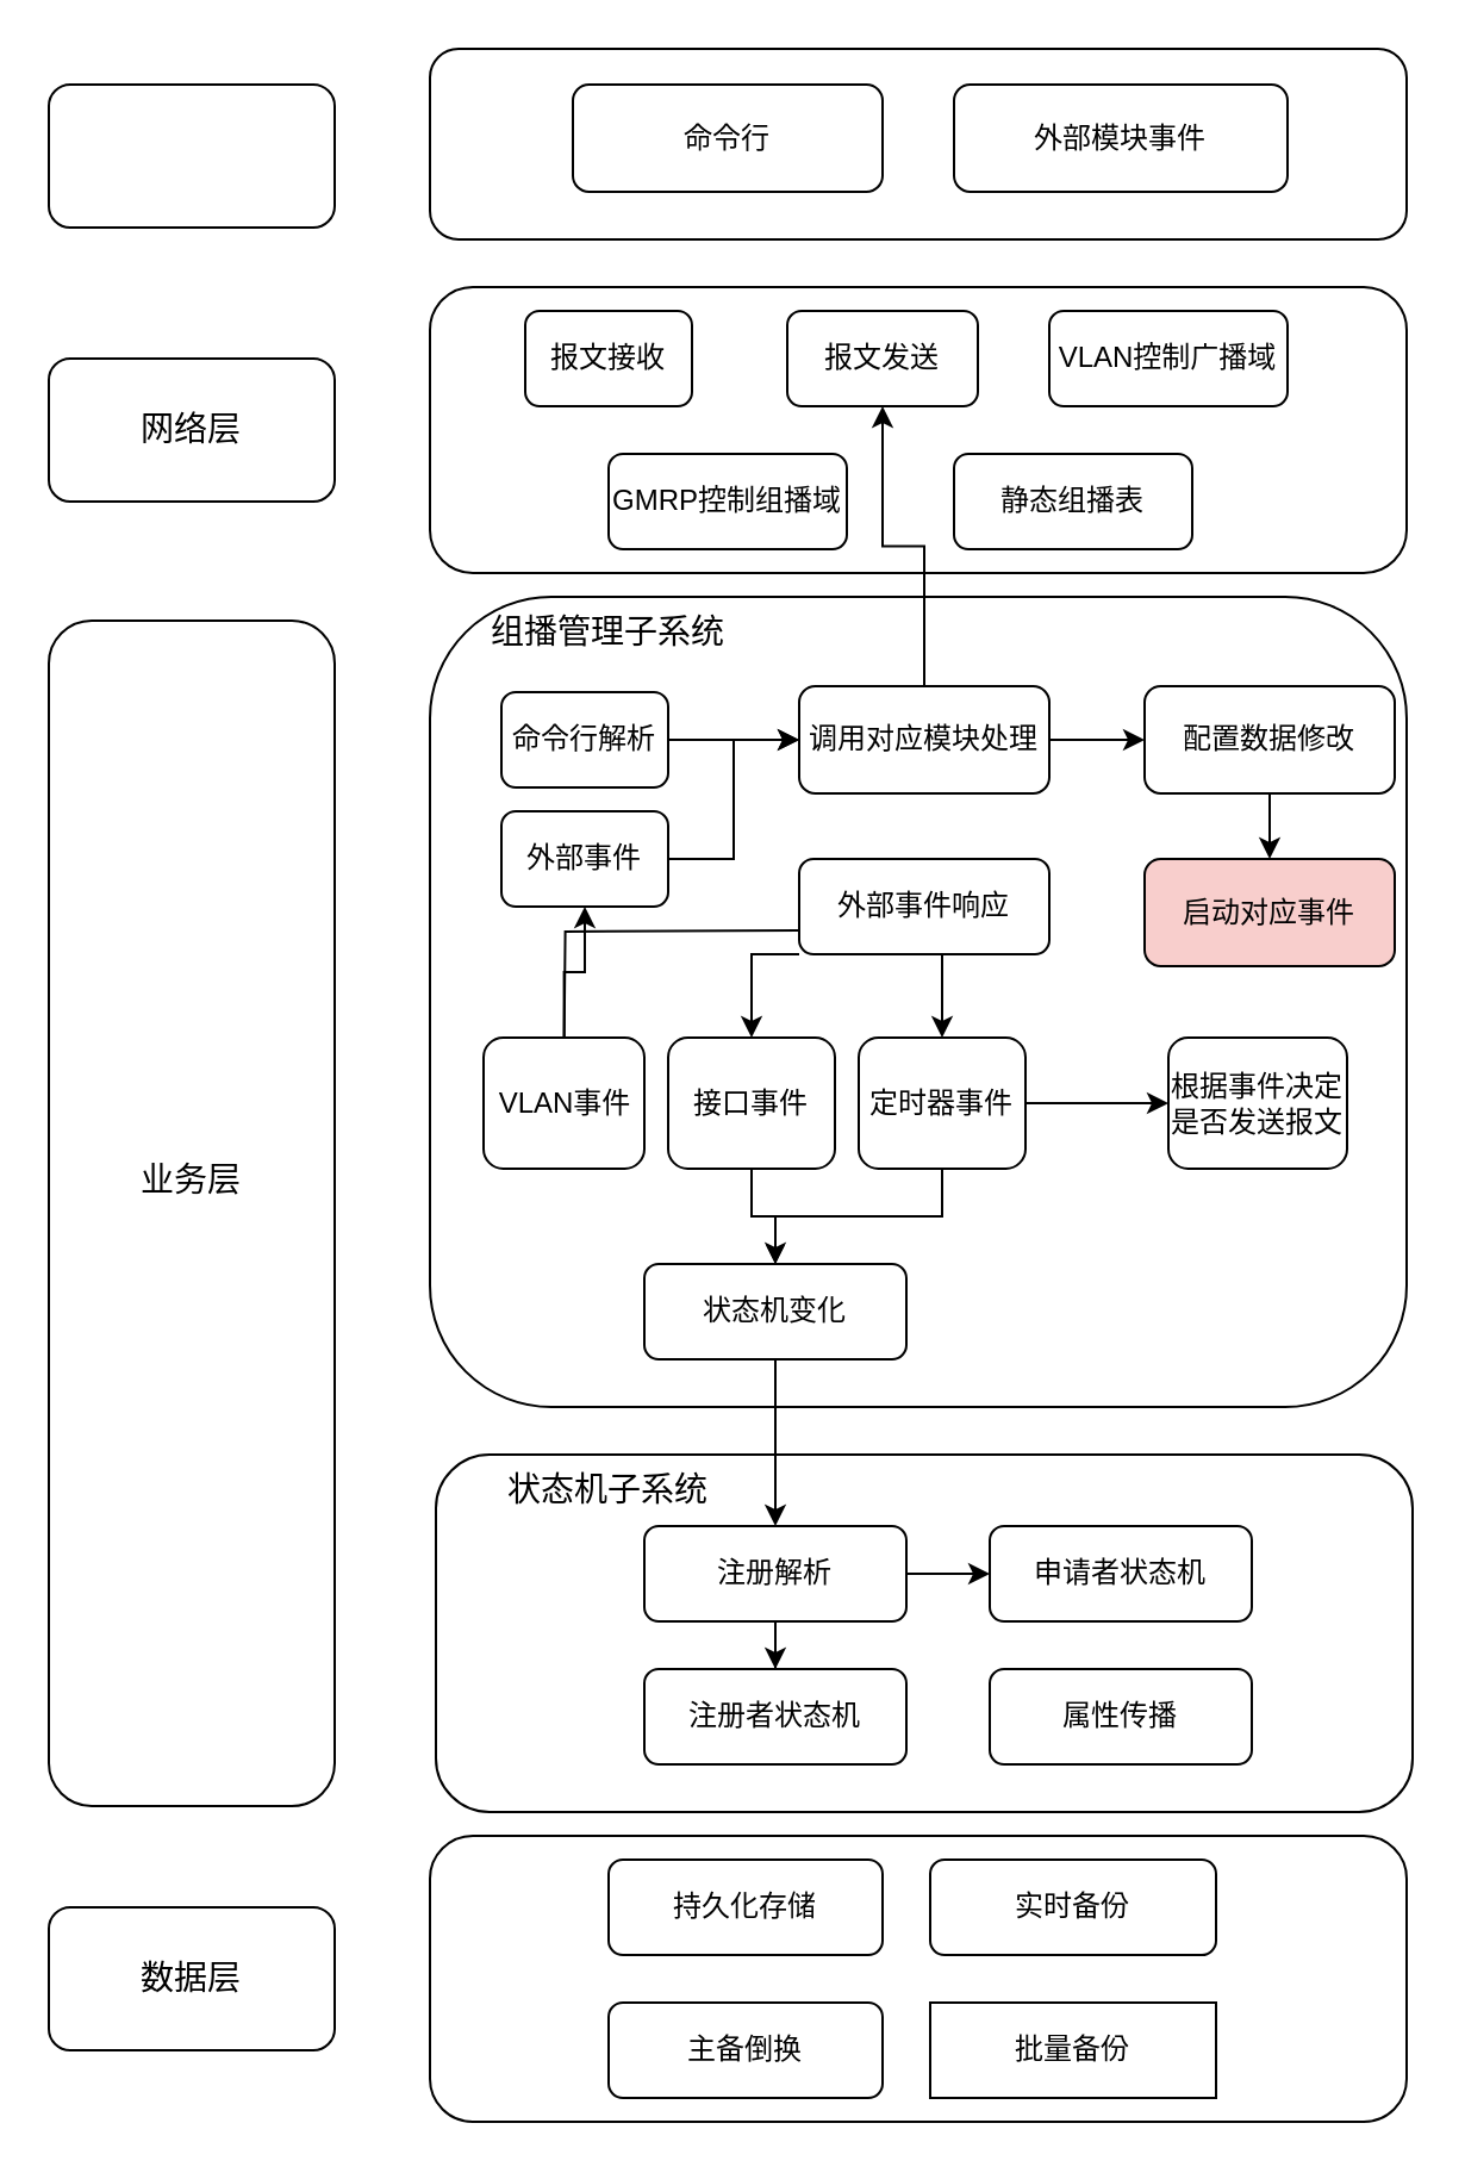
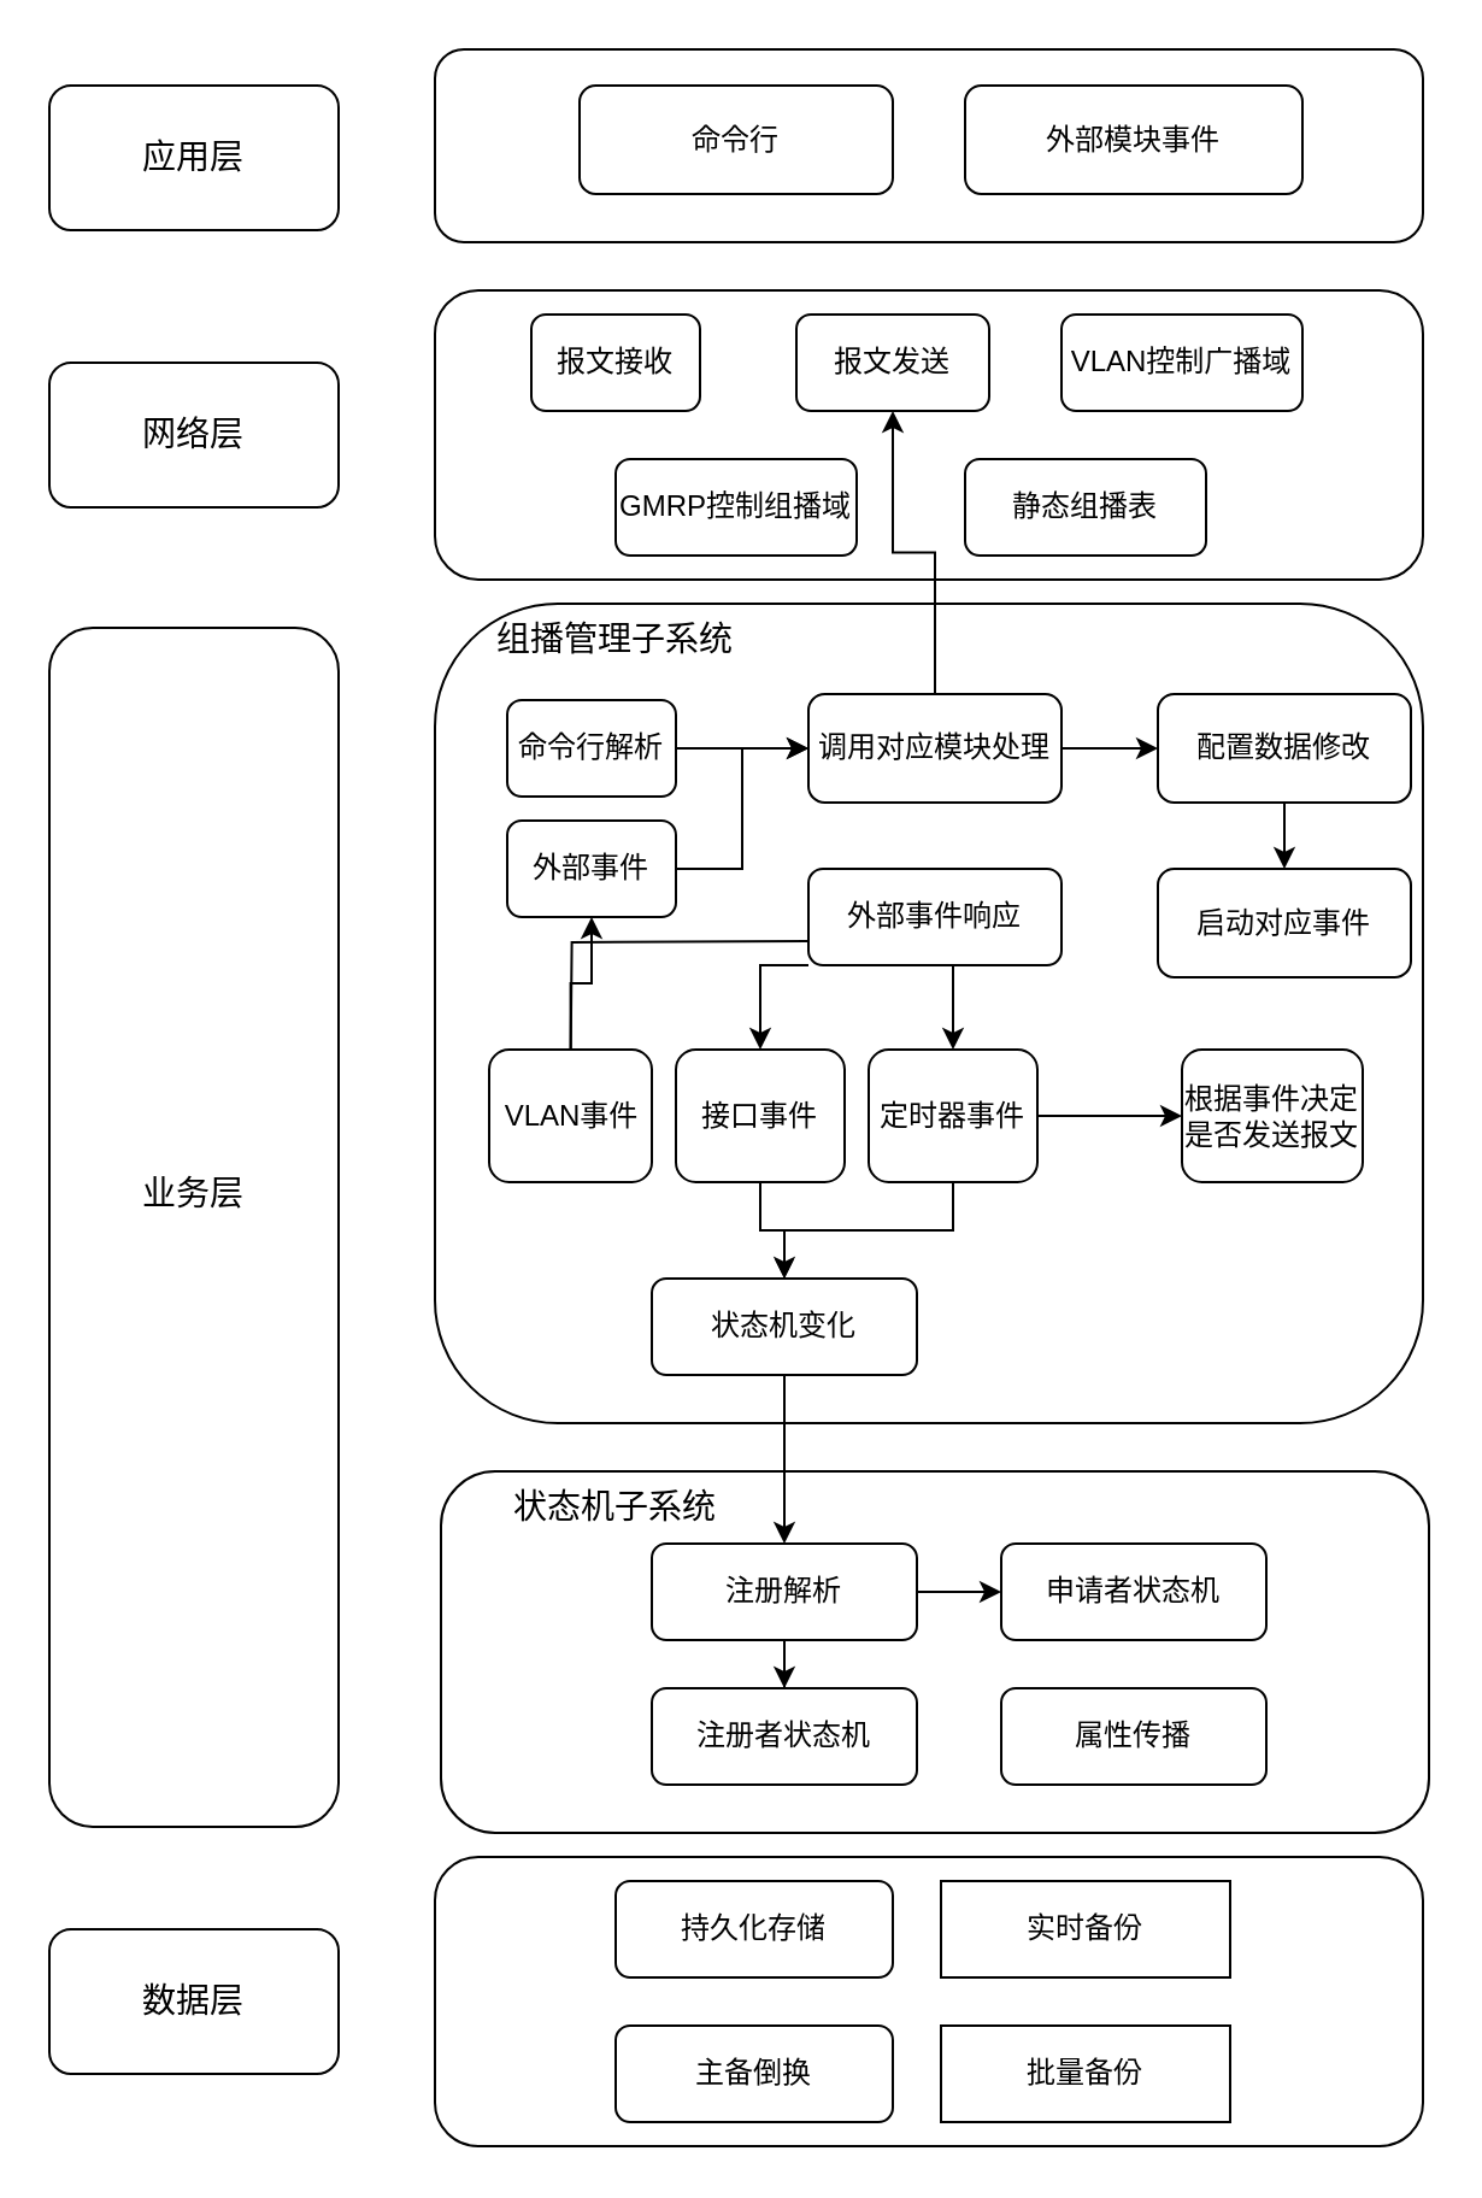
+ <mxCell id="4" value="&lt;font style=&quot;font-size: 14px;&quot;&gt;应用层&lt;/font&gt;" style="text;html=1;strokeColor=none;fillColor=none;align=center;verticalAlign=middle;whiteSpace=wrap;rounded=0;" vertex="1" parent="1"><mxGeometry x="50" y="50" width="60" height="30" as="geometry" /></mxCell>
- <mxCell id="40" value="启动对应事件" style="whiteSpace=wrap;html=1;rounded=1;fillColor=#f8cecc;" vertex="1" parent="1"><mxGeometry x="480" y="360" width="105" height="45" as="geometry" /></mxCell>
+ <mxCell id="40" value="启动对应事件" style="whiteSpace=wrap;html=1;rounded=1;" vertex="1" parent="1"><mxGeometry x="480" y="360" width="105" height="45" as="geometry" /></mxCell>
- <mxCell id="55" value="实时备份" style="rounded=1;whiteSpace=wrap;html=1;" vertex="1" parent="1"><mxGeometry x="390" y="780" width="120" height="40" as="geometry" /></mxCell>
+ <mxCell id="55" value="实时备份" style="whiteSpace=wrap;html=1;rounded=0;" vertex="1" parent="1"><mxGeometry x="390" y="780" width="120" height="40" as="geometry" /></mxCell>
